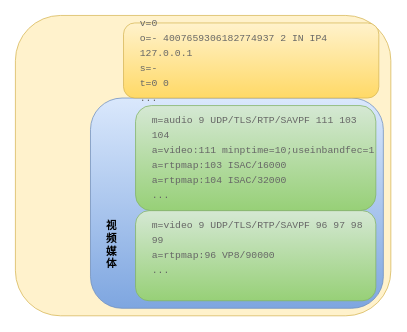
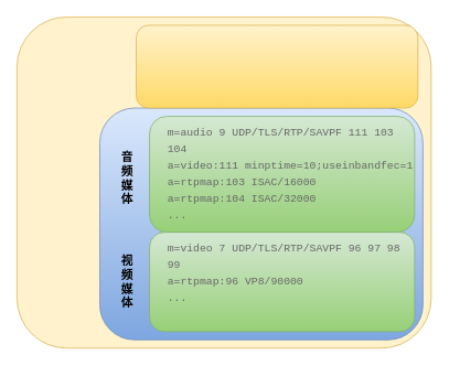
- <mxCell id="6" value="&lt;table class=&quot;hljs-ln&quot; style=&quot;border-collapse: collapse; border-spacing: 0px; margin-bottom: 0px; color: rgb(53, 53, 53); font-family: consolas, &amp;quot;liberation mono&amp;quot;, menlo, monospace, courier;&quot;&gt;&lt;tbody style=&quot;box-sizing: border-box&quot;&gt;&lt;tr style=&quot;box-sizing: border-box&quot;&gt;&lt;td class=&quot;hljs-ln-code&quot; style=&quot;margin: 0px ; padding: 0px 10px ; box-sizing: border-box ; border: 0px ; font-family: , &amp;quot;consolas&amp;quot; , &amp;quot;liberation mono&amp;quot; , &amp;quot;menlo&amp;quot; , &amp;quot;courier&amp;quot; , monospace ; font-size: 13px ; line-height: 20px ; vertical-align: top ; position: relative ; overflow: visible ; color: rgb(102 , 102 , 102) ; overflow-wrap: normal&quot;&gt;&lt;div class=&quot;hljs-ln-line&quot;&gt;v=0&lt;/div&gt;&lt;div class=&quot;hljs-ln-line&quot;&gt;&lt;span style=&quot;font-family: , &amp;quot;consolas&amp;quot; , &amp;quot;liberation mono&amp;quot; , &amp;quot;menlo&amp;quot; , &amp;quot;courier&amp;quot; , monospace&quot;&gt;o=- 4007659306182774937 2 IN IP4 127.0.0.1&lt;/span&gt;&lt;br&gt;&lt;/div&gt;&lt;div class=&quot;hljs-ln-line&quot;&gt;&lt;span style=&quot;font-family: , &amp;quot;consolas&amp;quot; , &amp;quot;liberation mono&amp;quot; , &amp;quot;menlo&amp;quot; , &amp;quot;courier&amp;quot; , monospace&quot;&gt;s=-&lt;/span&gt;&lt;span style=&quot;font-family: , &amp;quot;consolas&amp;quot; , &amp;quot;liberation mono&amp;quot; , &amp;quot;menlo&amp;quot; , &amp;quot;courier&amp;quot; , monospace&quot;&gt;&lt;br&gt;&lt;/span&gt;&lt;/div&gt;&lt;div class=&quot;hljs-ln-line&quot;&gt;&lt;span style=&quot;font-family: , &amp;quot;consolas&amp;quot; , &amp;quot;liberation mono&amp;quot; , &amp;quot;menlo&amp;quot; , &amp;quot;courier&amp;quot; , monospace&quot;&gt;t=0 0&lt;/span&gt;&lt;span style=&quot;font-family: , &amp;quot;consolas&amp;quot; , &amp;quot;liberation mono&amp;quot; , &amp;quot;menlo&amp;quot; , &amp;quot;courier&amp;quot; , monospace&quot;&gt;&lt;br&gt;&lt;/span&gt;&lt;/div&gt;&lt;div class=&quot;hljs-ln-line&quot;&gt;&lt;span style=&quot;font-family: , &amp;quot;consolas&amp;quot; , &amp;quot;liberation mono&amp;quot; , &amp;quot;menlo&amp;quot; , &amp;quot;courier&amp;quot; , monospace&quot;&gt;...&lt;/span&gt;&lt;span style=&quot;font-family: , &amp;quot;consolas&amp;quot; , &amp;quot;liberation mono&amp;quot; , &amp;quot;menlo&amp;quot; , &amp;quot;courier&amp;quot; , monospace&quot;&gt;&lt;br&gt;&lt;/span&gt;&lt;/div&gt;&lt;/td&gt;&lt;/tr&gt;&lt;/tbody&gt;&lt;/table&gt;" style="text;html=1;align=left;verticalAlign=middle;whiteSpace=wrap;rounded=0;strokeColor=#000000;opacity=0;labelBackgroundColor=none;" parent="4" vertex="1"><mxGeometry x="10" width="330" height="100" as="geometry" /></mxCell>
+ <mxCell id="13" value="&lt;font style=&quot;font-size: 14px&quot;&gt;&lt;b&gt;音频媒体&lt;/b&gt;&lt;/font&gt;" style="text;html=1;strokeColor=none;fillColor=none;align=center;verticalAlign=middle;whiteSpace=wrap;rounded=0;" vertex="1" parent="1"><mxGeometry x="140" y="170" width="26" height="90" as="geometry" /></mxCell>
- <mxCell id="14" value="&lt;font style=&quot;font-size: 14px&quot;&gt;&lt;b&gt;视频媒体&lt;/b&gt;&lt;/font&gt;" style="text;html=1;strokeColor=none;fillColor=none;align=center;verticalAlign=middle;whiteSpace=wrap;rounded=0;" vertex="1" parent="1"><mxGeometry x="135" y="280" width="26" height="90" as="geometry" /></mxCell>
+ <mxCell id="14" value="&lt;font style=&quot;font-size: 14px&quot;&gt;&lt;b&gt;视频媒体&lt;/b&gt;&lt;/font&gt;" style="text;html=1;strokeColor=none;fillColor=none;align=center;verticalAlign=middle;whiteSpace=wrap;rounded=0;" vertex="1" parent="1"><mxGeometry x="140" y="295" width="26" height="90" as="geometry" /></mxCell>
- <mxCell id="12" value="&lt;table class=&quot;hljs-ln&quot; style=&quot;border-collapse: collapse ; border-spacing: 0px ; margin-bottom: 0px ; color: rgb(53 , 53 , 53) ; font-family: &amp;#34;consolas&amp;#34; , &amp;#34;liberation mono&amp;#34; , &amp;#34;menlo&amp;#34; , monospace , &amp;#34;courier&amp;#34; ; font-size: 13px&quot;&gt;&lt;tbody style=&quot;box-sizing: border-box&quot;&gt;&lt;tr style=&quot;box-sizing: border-box&quot;&gt;&lt;td class=&quot;hljs-ln-code&quot; style=&quot;margin: 0px ; padding: 0px 10px ; box-sizing: border-box ; border: 0px ; line-height: 20px ; vertical-align: top ; position: relative ; overflow: visible ; color: rgb(102 , 102 , 102) ; overflow-wrap: normal&quot;&gt;&lt;div class=&quot;hljs-ln-line&quot;&gt;&lt;font style=&quot;font-size: 13px&quot;&gt;&lt;span style=&quot;font-family: , &amp;#34;consolas&amp;#34; , &amp;#34;liberation mono&amp;#34; , &amp;#34;menlo&amp;#34; , &amp;#34;courier&amp;#34; , monospace&quot;&gt;m=&lt;/span&gt;&lt;span&gt;video 9 UDP/TLS/RTP/SAVPF 96 97 98 99&lt;/span&gt;&lt;br&gt;&lt;/font&gt;&lt;/div&gt;&lt;div class=&quot;hljs-ln-line&quot;&gt;&lt;font style=&quot;font-size: 13px&quot;&gt;a=rtpmap:96 VP8/90000&lt;/font&gt;&lt;/div&gt;&lt;div class=&quot;hljs-ln-line&quot;&gt;&lt;font style=&quot;font-size: 13px&quot;&gt;...&lt;br&gt;&lt;/font&gt;&lt;/div&gt;&lt;/td&gt;&lt;/tr&gt;&lt;/tbody&gt;&lt;/table&gt;" style="text;html=1;strokeColor=none;align=left;verticalAlign=middle;whiteSpace=wrap;rounded=0;fillColor=#ffffff;opacity=0;labelBackgroundColor=none;" parent="10" vertex="1"><mxGeometry x="10" width="320" height="100" as="geometry" /></mxCell>
+ <mxCell id="12" value="&lt;table class=&quot;hljs-ln&quot; style=&quot;border-collapse: collapse ; border-spacing: 0px ; margin-bottom: 0px ; color: rgb(53 , 53 , 53) ; font-family: &amp;#34;consolas&amp;#34; , &amp;#34;liberation mono&amp;#34; , &amp;#34;menlo&amp;#34; , monospace , &amp;#34;courier&amp;#34; ; font-size: 13px&quot;&gt;&lt;tbody style=&quot;box-sizing: border-box&quot;&gt;&lt;tr style=&quot;box-sizing: border-box&quot;&gt;&lt;td class=&quot;hljs-ln-code&quot; style=&quot;margin: 0px ; padding: 0px 10px ; box-sizing: border-box ; border: 0px ; line-height: 20px ; vertical-align: top ; position: relative ; overflow: visible ; color: rgb(102 , 102 , 102) ; overflow-wrap: normal&quot;&gt;&lt;div class=&quot;hljs-ln-line&quot;&gt;&lt;font style=&quot;font-size: 13px&quot;&gt;&lt;span style=&quot;font-family: , &amp;#34;consolas&amp;#34; , &amp;#34;liberation mono&amp;#34; , &amp;#34;menlo&amp;#34; , &amp;#34;courier&amp;#34; , monospace&quot;&gt;m=&lt;/span&gt;&lt;span&gt;video 7 UDP/TLS/RTP/SAVPF 96 97 98 99&lt;/span&gt;&lt;br&gt;&lt;/font&gt;&lt;/div&gt;&lt;div class=&quot;hljs-ln-line&quot;&gt;&lt;font style=&quot;font-size: 13px&quot;&gt;a=rtpmap:96 VP8/90000&lt;/font&gt;&lt;/div&gt;&lt;div class=&quot;hljs-ln-line&quot;&gt;&lt;font style=&quot;font-size: 13px&quot;&gt;...&lt;br&gt;&lt;/font&gt;&lt;/div&gt;&lt;/td&gt;&lt;/tr&gt;&lt;/tbody&gt;&lt;/table&gt;" style="text;html=1;strokeColor=none;align=left;verticalAlign=middle;whiteSpace=wrap;rounded=0;fillColor=#ffffff;opacity=0;labelBackgroundColor=none;" parent="10" vertex="1"><mxGeometry x="10" width="320" height="100" as="geometry" /></mxCell>
